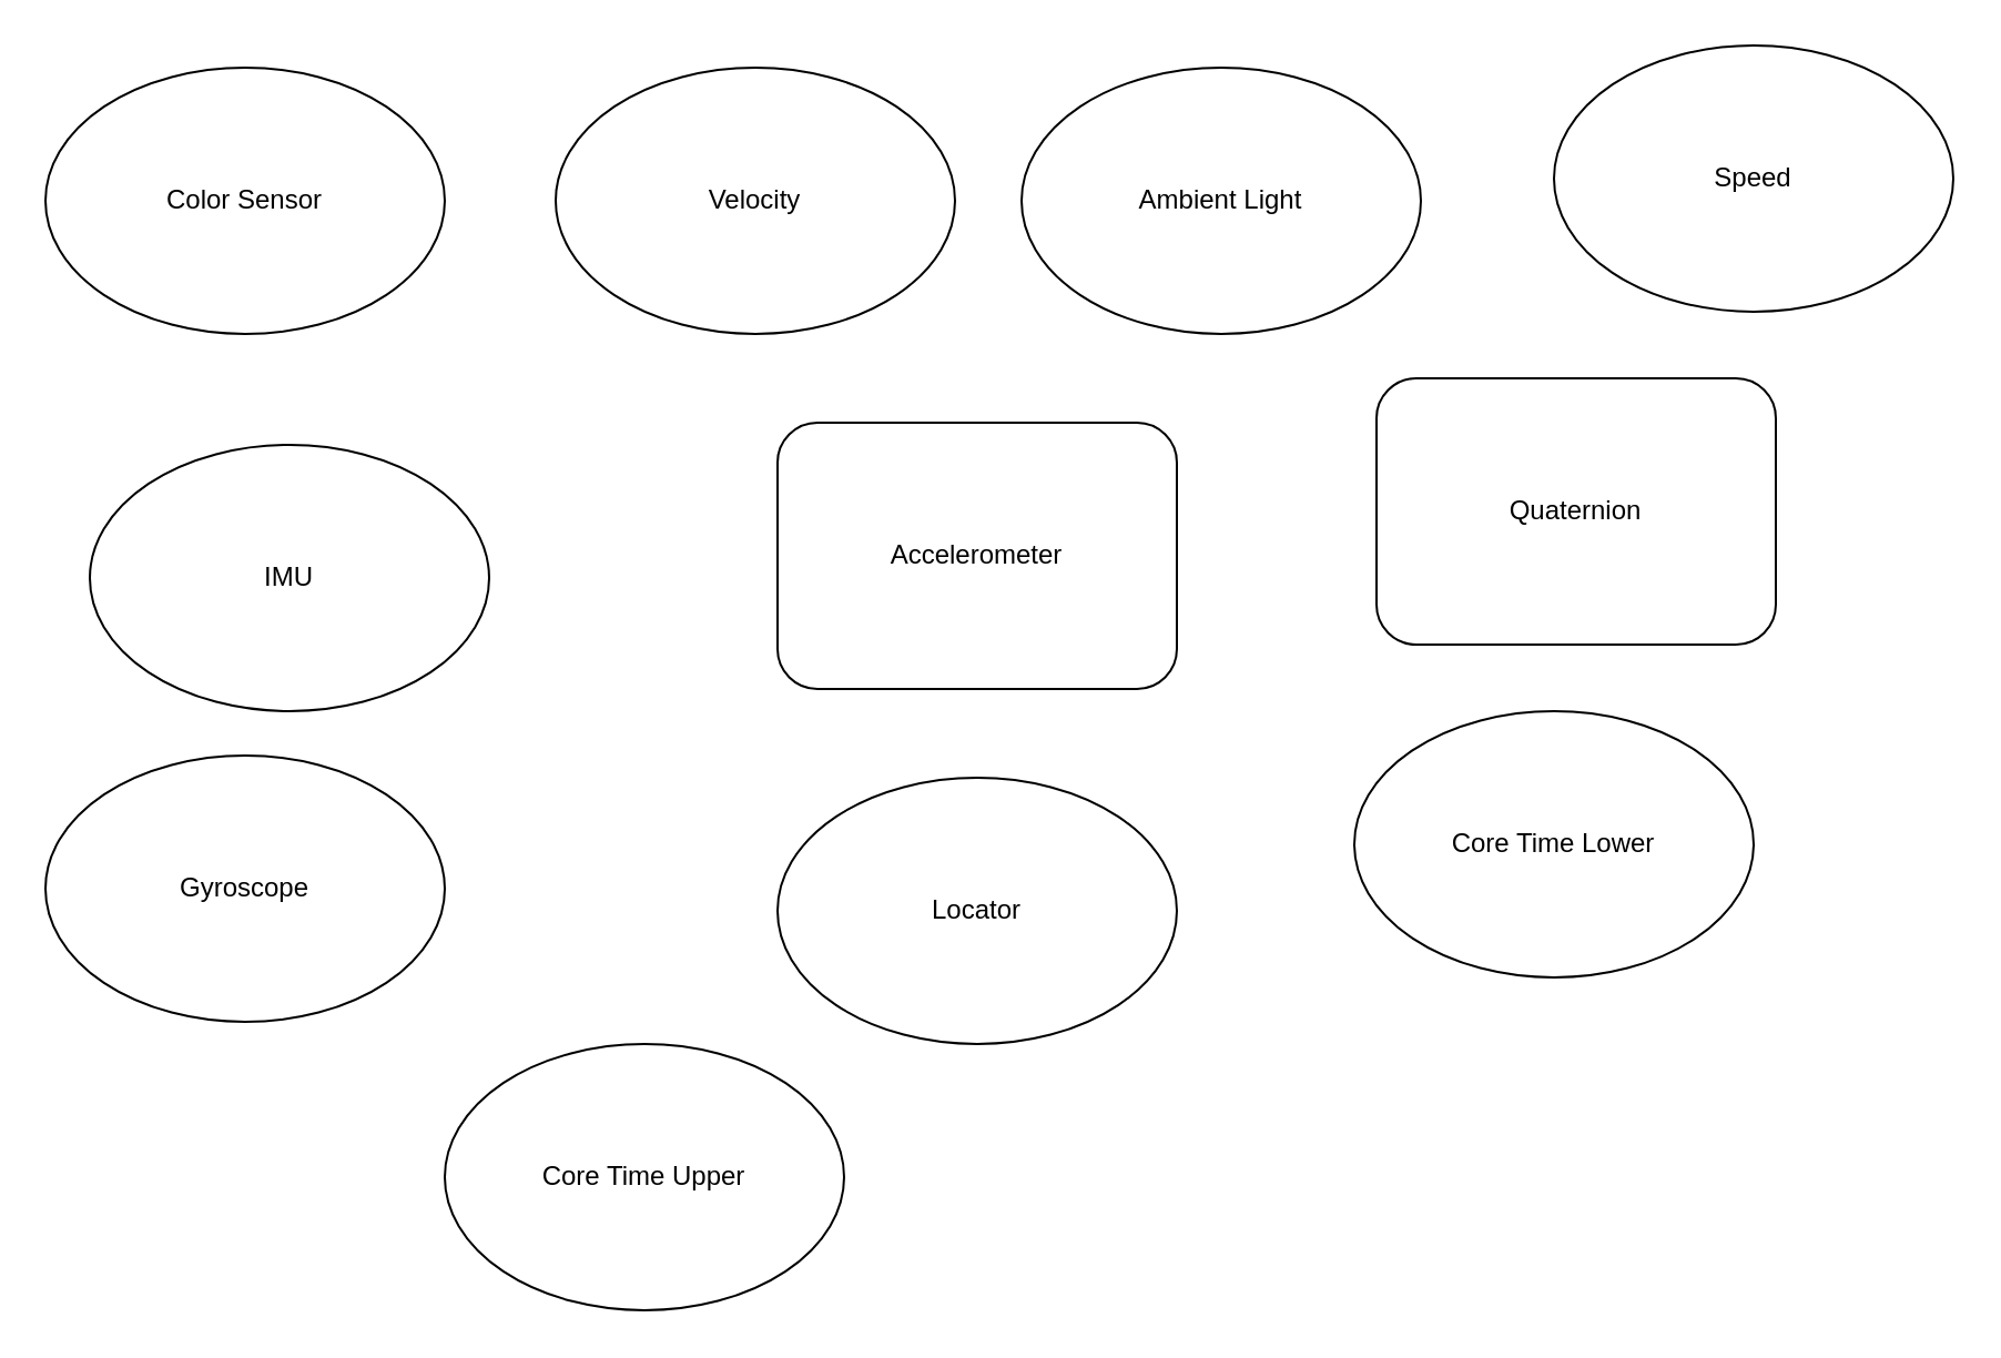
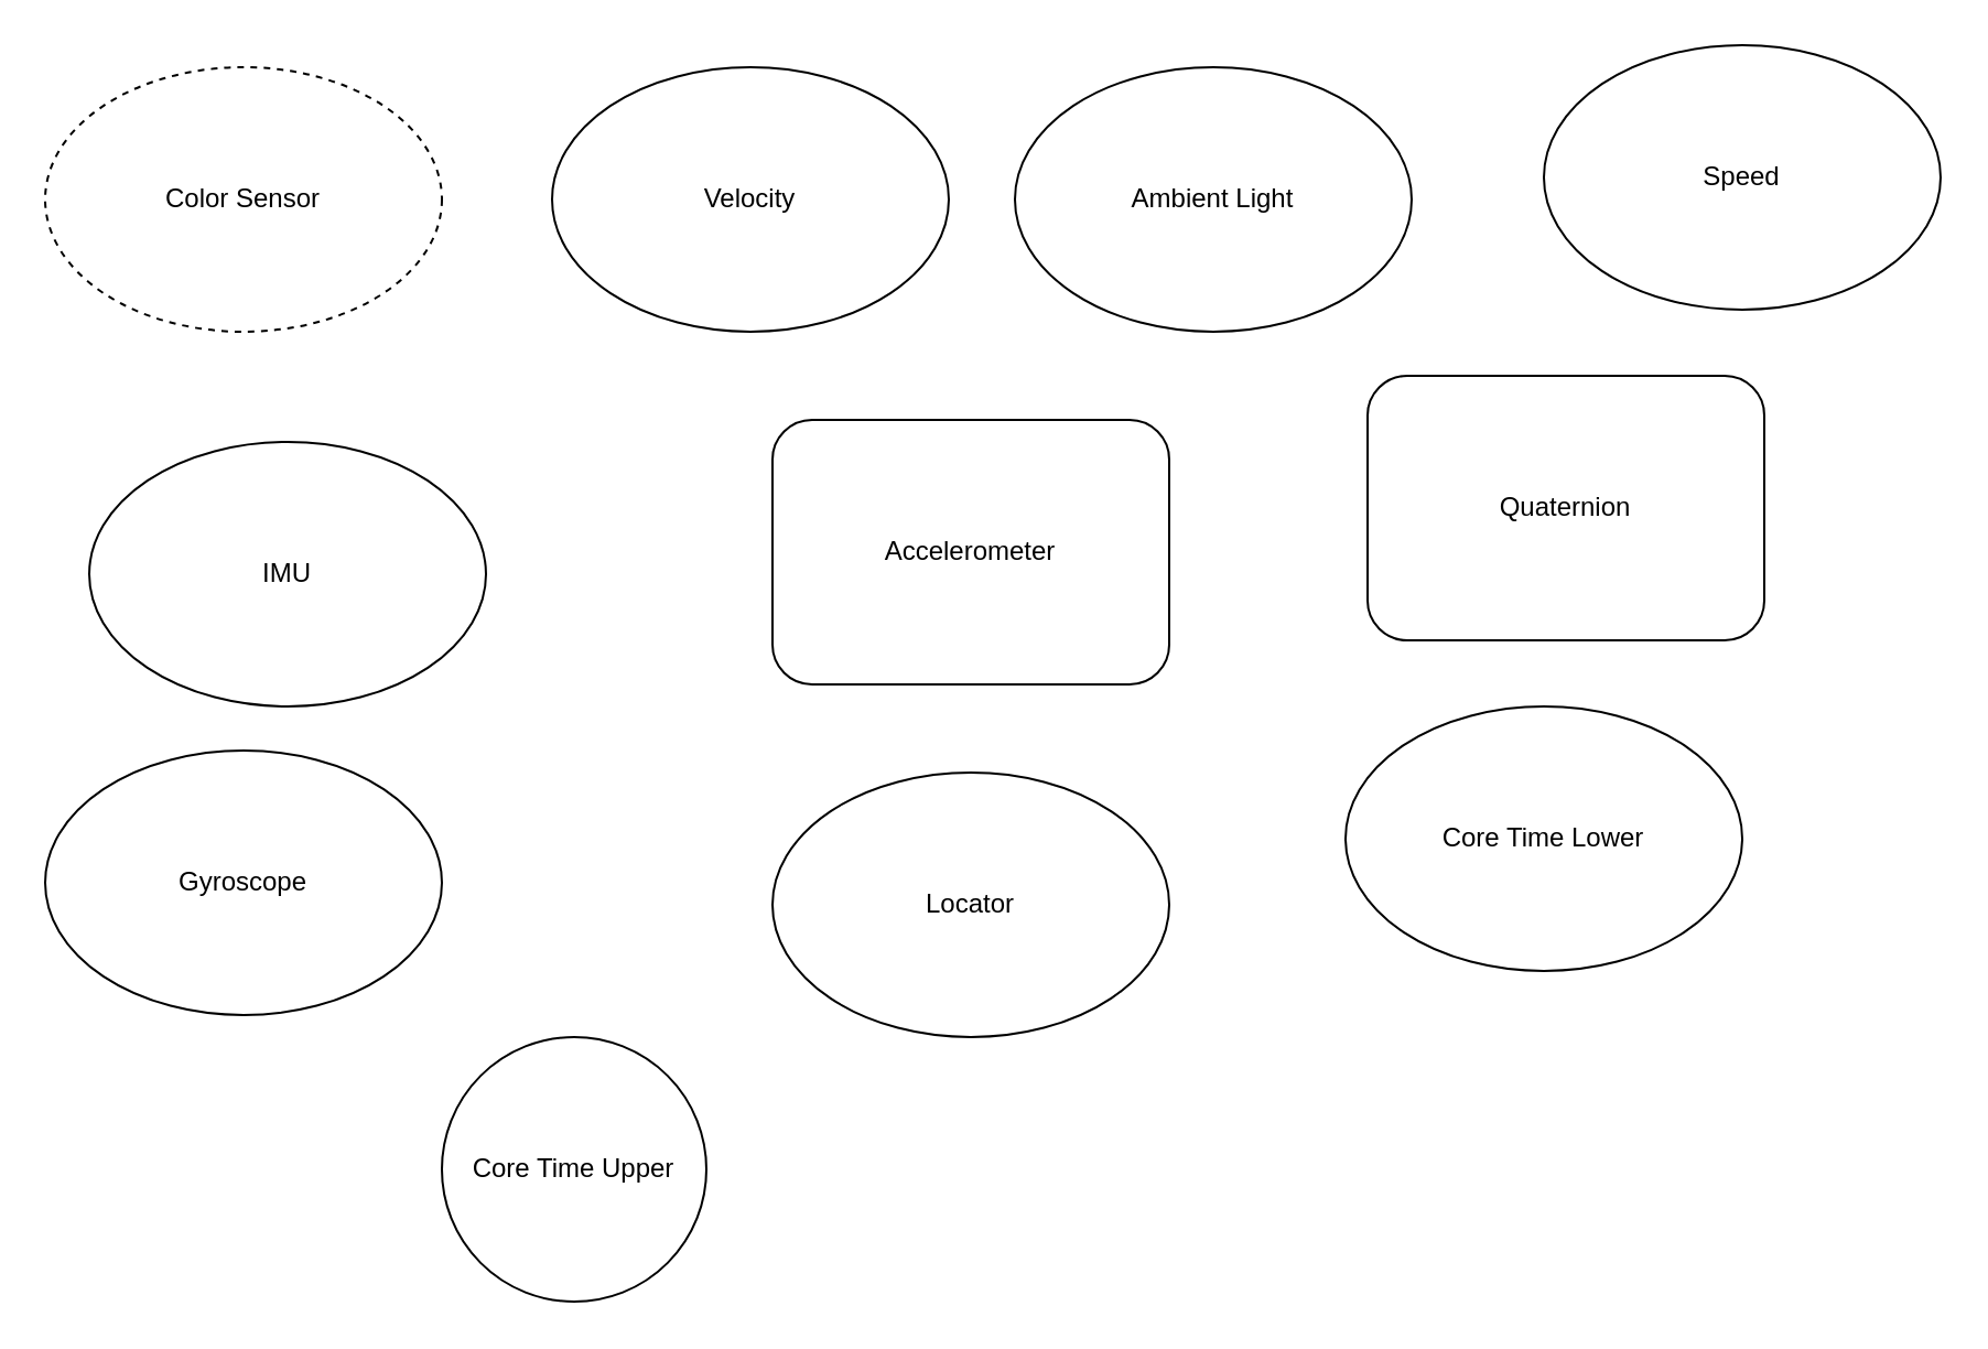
- <mxCell id="2" value="Color Sensor" style="ellipse;whiteSpace=wrap;html=1;" vertex="1" parent="1"><mxGeometry x="20" y="30" width="180" height="120" as="geometry" /></mxCell>
+ <mxCell id="2" value="Color Sensor" style="ellipse;whiteSpace=wrap;html=1;dashed=1;" vertex="1" parent="1"><mxGeometry x="20" y="30" width="180" height="120" as="geometry" /></mxCell>
- <mxCell id="12" value="Core Time Upper" style="ellipse;whiteSpace=wrap;html=1;" vertex="1" parent="1"><mxGeometry x="200" y="470" width="180" height="120" as="geometry" /></mxCell>
+ <mxCell id="12" value="Core Time Upper" style="ellipse;whiteSpace=wrap;html=1;" vertex="1" parent="1"><mxGeometry x="200" y="470" width="120" height="120" as="geometry" /></mxCell>
